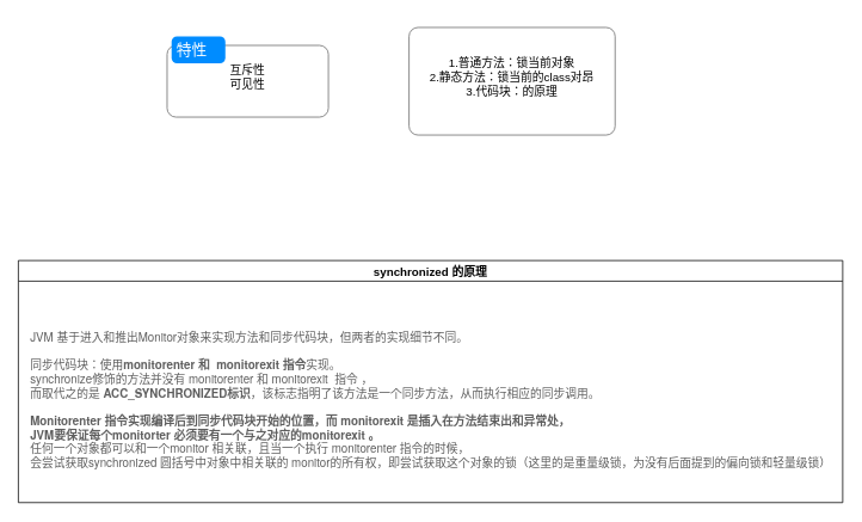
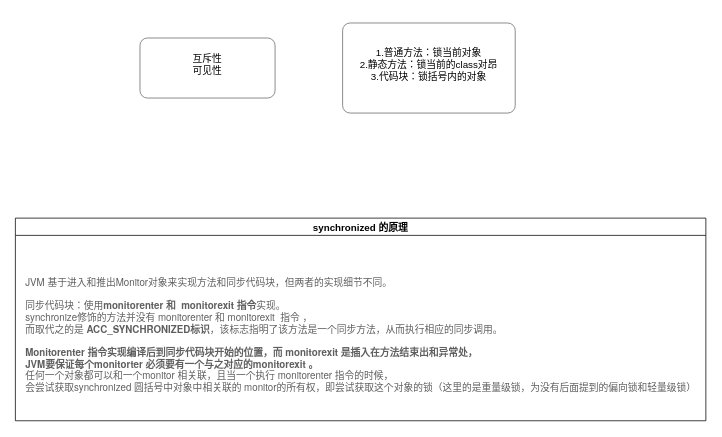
- <mxCell id="3" value="特性" style="shape=rect;strokeColor=none;fillColor=#008cff;strokeWidth=1;dashed=0;rounded=1;arcSize=20;fontColor=#ffffff;fontSize=17;spacing=2;spacingTop=-2;align=left;autosize=1;spacingLeft=4;resizeWidth=0;resizeHeight=0;perimeter=none;" vertex="1" parent="2"><mxGeometry x="5" width="60" height="30" as="geometry" /></mxCell>
- <mxCell id="4" value="1.普通方法：锁当前对象&#10;2.静态方法：锁当前的class对昂&#10;3.代码块：的原理" style="shape=mxgraph.mockup.containers.marginRect;rectMarginTop=10;strokeColor=#666666;strokeWidth=1;dashed=0;rounded=1;arcSize=5;recursiveResize=0;fontSize=13;" vertex="1" parent="1"><mxGeometry x="456" y="20" width="230" height="130" as="geometry" /></mxCell>
+ <mxCell id="4" value="1.普通方法：锁当前对象&#10;2.静态方法：锁当前的class对昂&#10;3.代码块：锁括号内的对象" style="shape=mxgraph.mockup.containers.marginRect;rectMarginTop=10;strokeColor=#666666;strokeWidth=1;dashed=0;rounded=1;arcSize=5;recursiveResize=0;fontSize=13;" vertex="1" parent="1"><mxGeometry x="456" y="20" width="230" height="130" as="geometry" /></mxCell>
